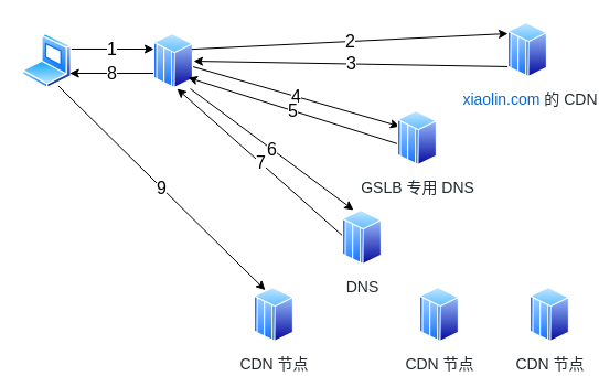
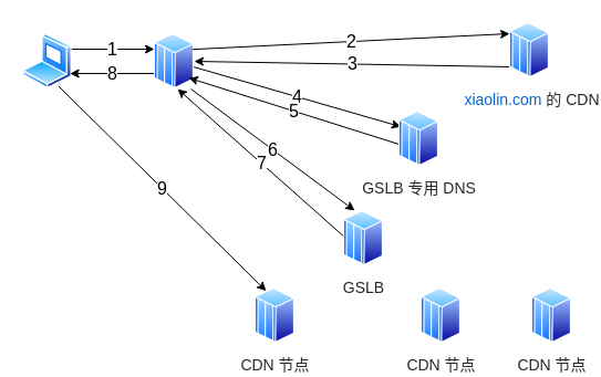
- <mxCell id="15" value="&lt;div style=&quot;text-align: left&quot;&gt;&lt;font color=&quot;#24292e&quot;&gt;&lt;span style=&quot;font-size: 14px&quot;&gt;DNS&lt;/span&gt;&lt;/font&gt;&lt;/div&gt;" style="aspect=fixed;perimeter=ellipsePerimeter;html=1;align=center;shadow=0;dashed=0;spacingTop=3;image;image=img/lib/active_directory/mainframe_host.svg;fontSize=16;" vertex="1" parent="1"><mxGeometry x="310.004" y="190" width="36" height="50" as="geometry" /></mxCell>
+ <mxCell id="15" value="&lt;div style=&quot;text-align: left&quot;&gt;&lt;font color=&quot;#24292e&quot;&gt;&lt;span style=&quot;font-size: 14px&quot;&gt;GSLB&lt;/span&gt;&lt;/font&gt;&lt;/div&gt;" style="aspect=fixed;perimeter=ellipsePerimeter;html=1;align=center;shadow=0;dashed=0;spacingTop=3;image;image=img/lib/active_directory/mainframe_host.svg;fontSize=16;" vertex="1" parent="1"><mxGeometry x="310.004" y="190" width="36" height="50" as="geometry" /></mxCell>
